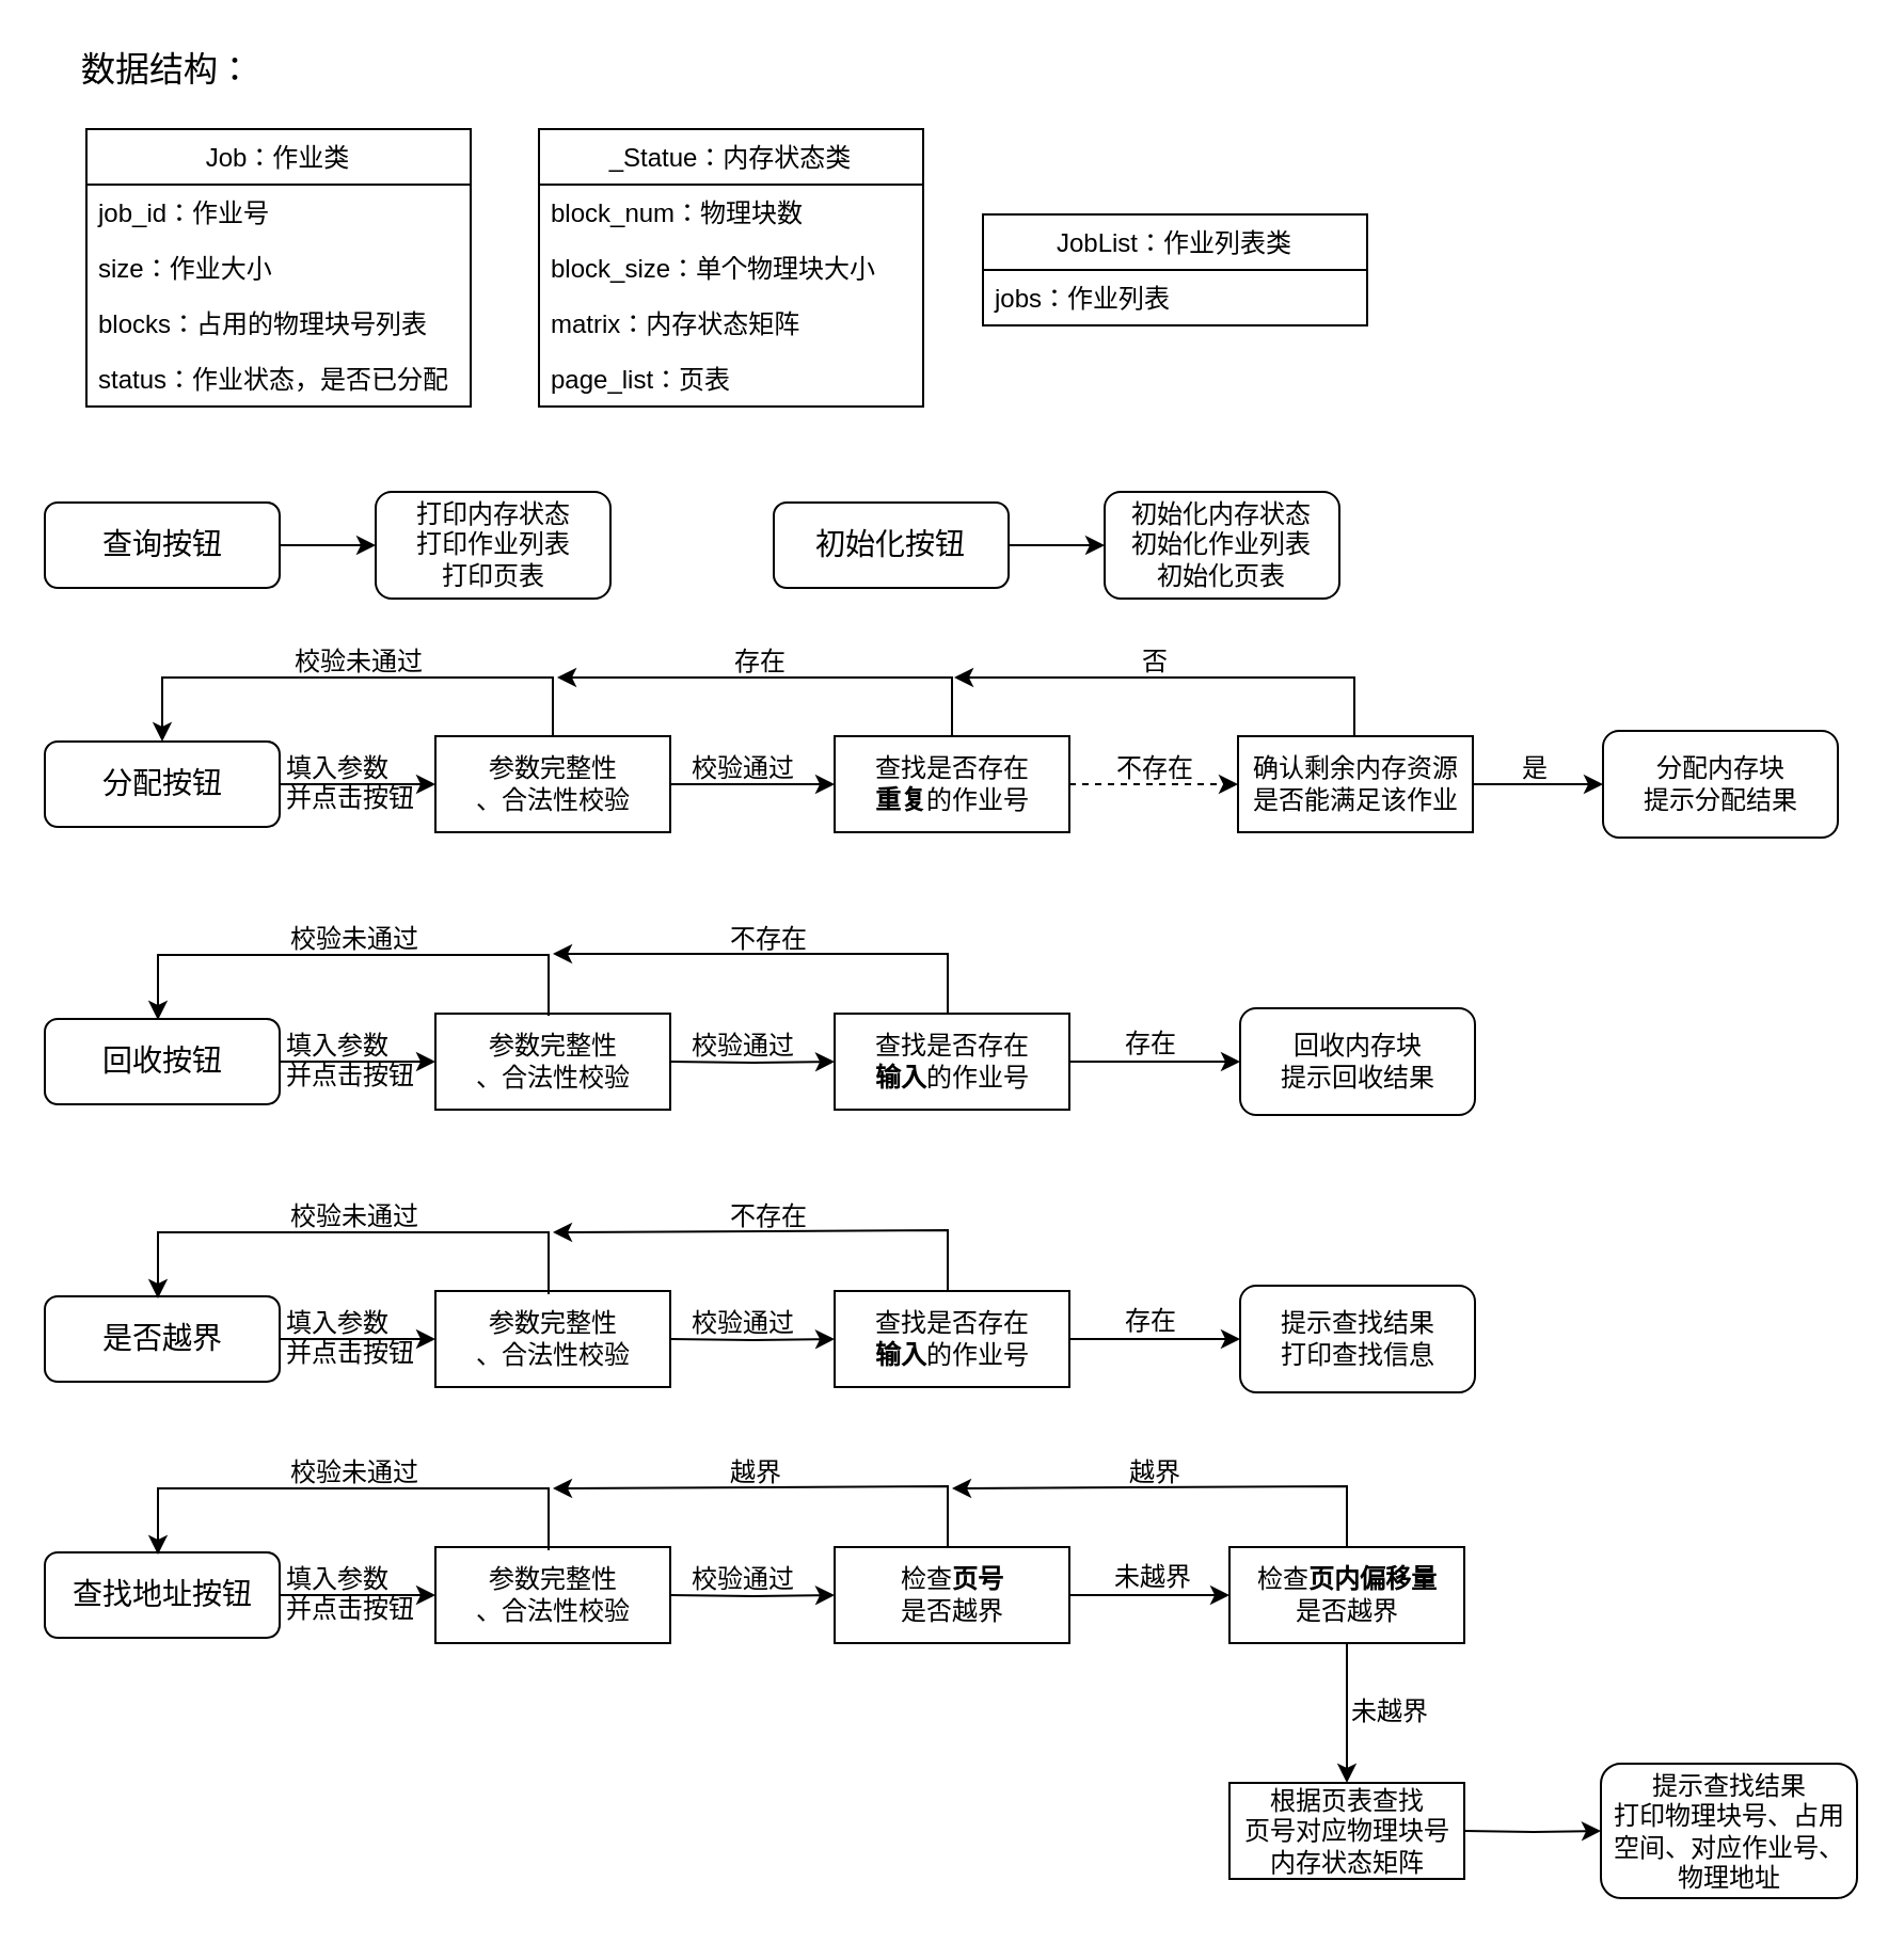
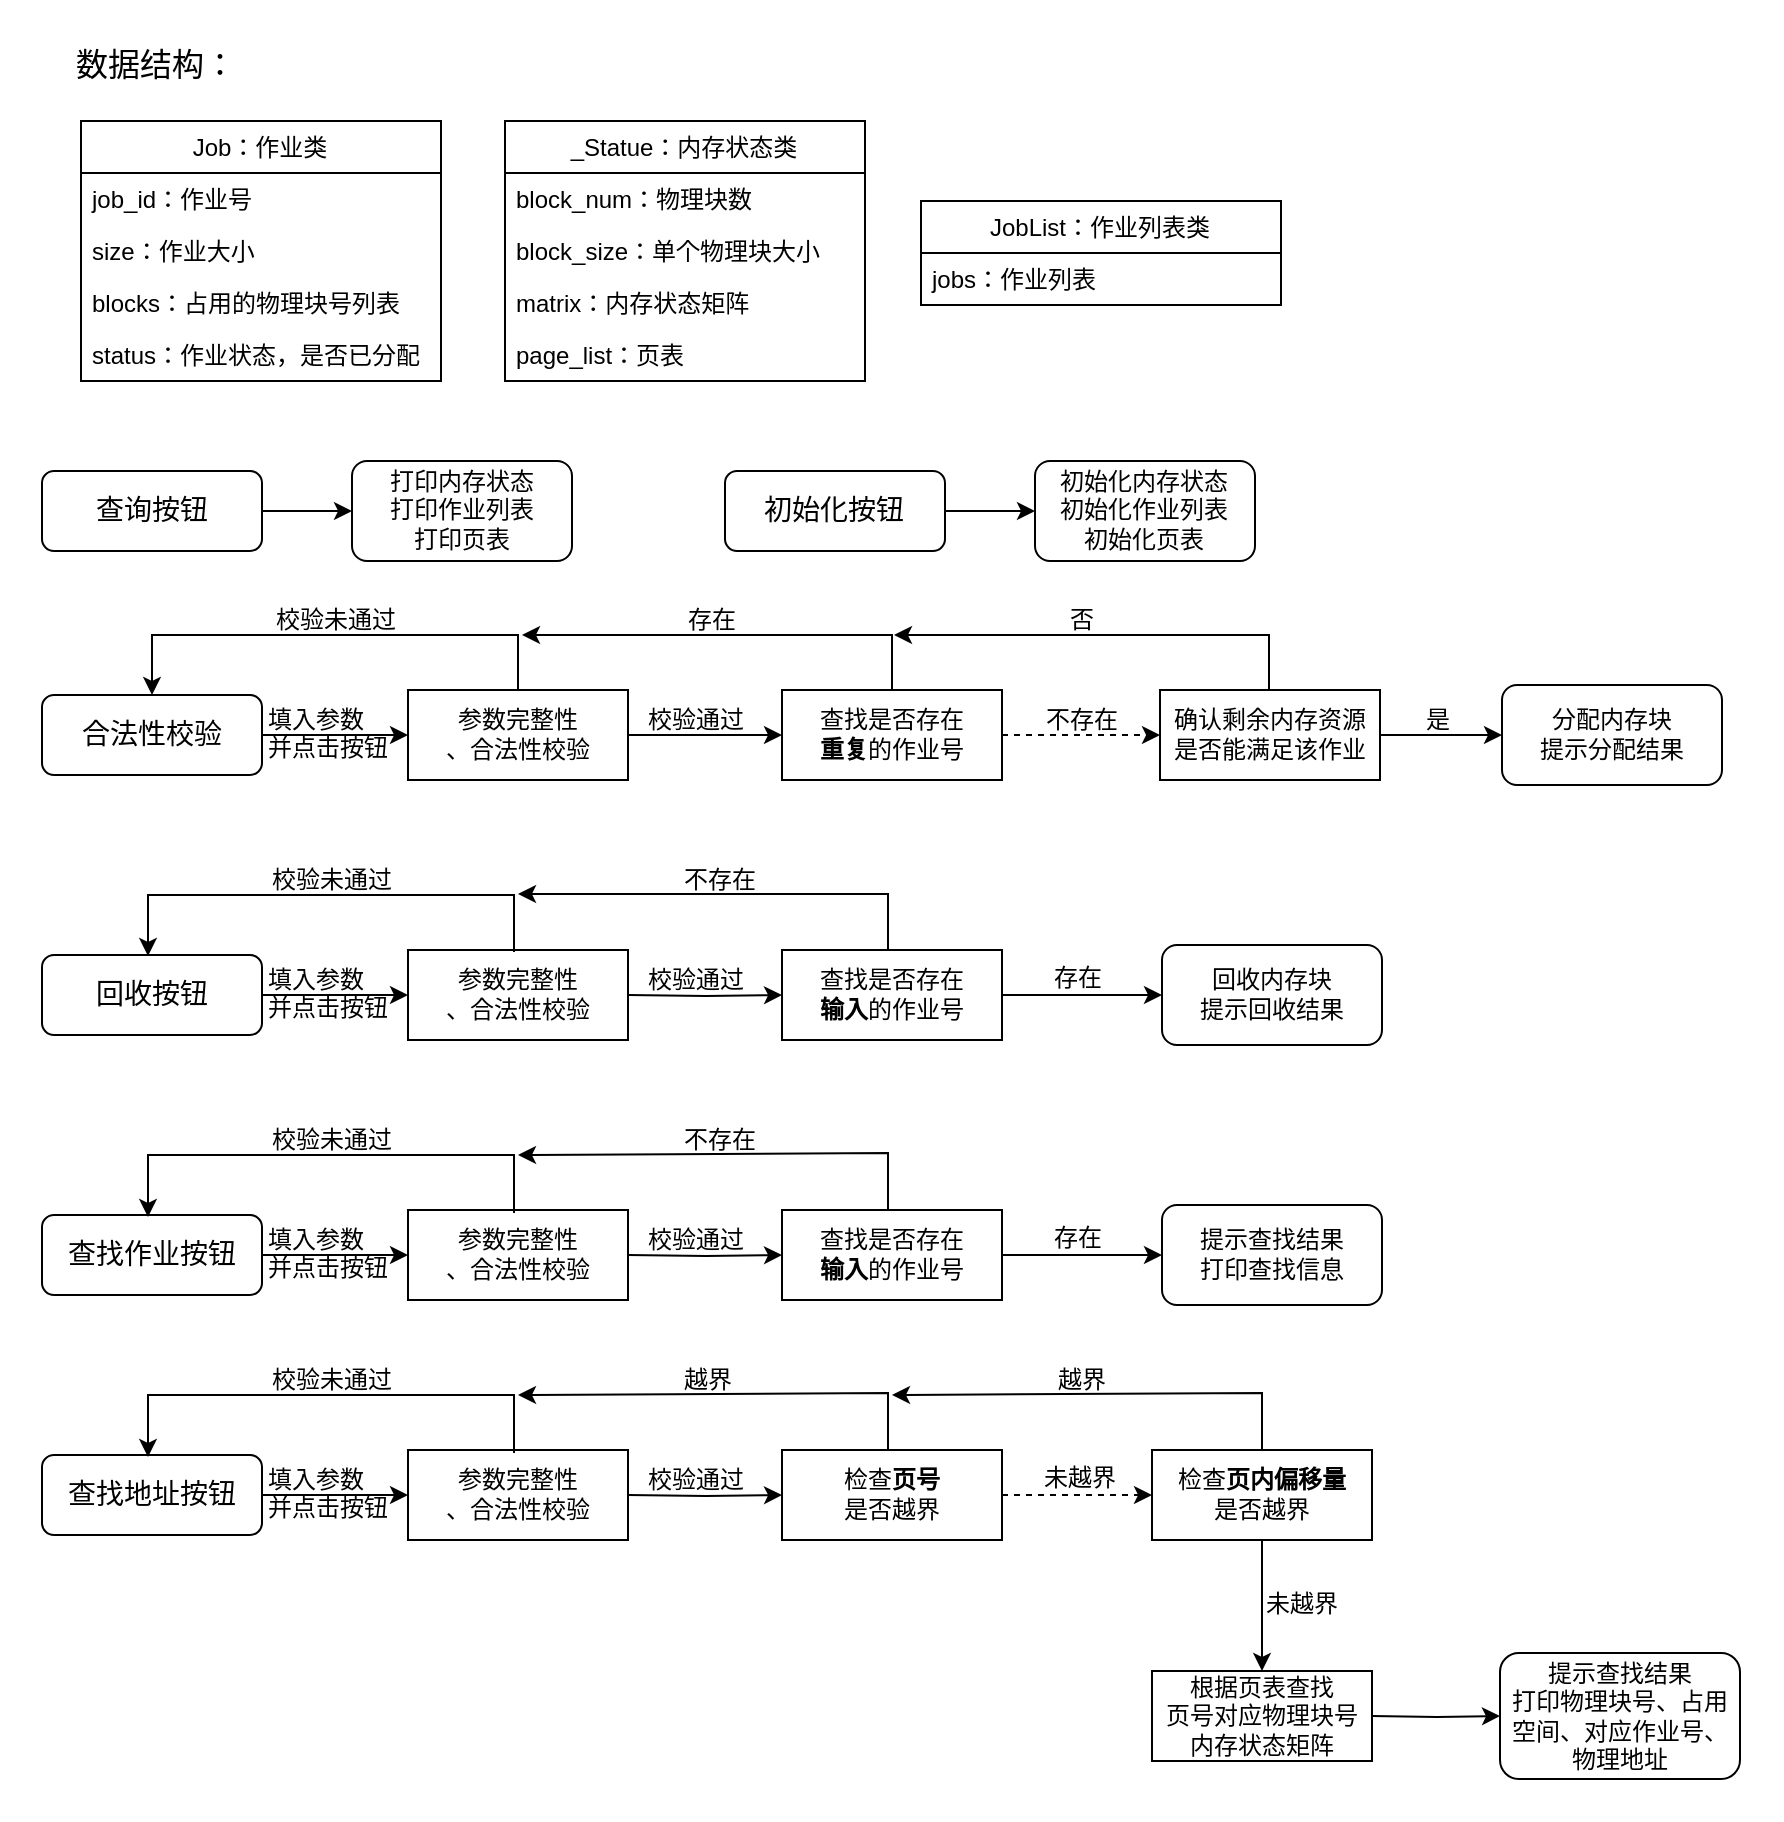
- <mxCell id="2" value="&lt;font style=&quot;font-size: 14px&quot;&gt;分配按钮&lt;/font&gt;" style="rounded=1;whiteSpace=wrap;html=1;" parent="1" vertex="1"><mxGeometry x="20.5" y="347" width="110" height="40" as="geometry" /></mxCell>
+ <mxCell id="2" value="&lt;font style=&quot;font-size: 14px&quot;&gt;合法性校验&lt;/font&gt;" style="rounded=1;whiteSpace=wrap;html=1;" parent="1" vertex="1"><mxGeometry x="20.5" y="347" width="110" height="40" as="geometry" /></mxCell>
- <mxCell id="41" value="&lt;font style=&quot;font-size: 14px&quot;&gt;是否越界&lt;/font&gt;" style="rounded=1;whiteSpace=wrap;html=1;" parent="1" vertex="1"><mxGeometry x="20.5" y="607" width="110" height="40" as="geometry" /></mxCell>
+ <mxCell id="41" value="&lt;font style=&quot;font-size: 14px&quot;&gt;查找作业按钮&lt;/font&gt;" style="rounded=1;whiteSpace=wrap;html=1;" parent="1" vertex="1"><mxGeometry x="20.5" y="607" width="110" height="40" as="geometry" /></mxCell>
- <mxCell id="60" value="" style="edgeStyle=orthogonalEdgeStyle;rounded=0;orthogonalLoop=1;jettySize=auto;html=1;entryX=0;entryY=0.5;entryDx=0;entryDy=0;" parent="1" source="61" target="68" edge="1"><mxGeometry relative="1" as="geometry"><mxPoint x="580.5" y="747" as="targetPoint" /></mxGeometry></mxCell>
+ <mxCell id="60" value="" style="edgeStyle=orthogonalEdgeStyle;rounded=0;orthogonalLoop=1;jettySize=auto;html=1;entryX=0;entryY=0.5;entryDx=0;entryDy=0;dashed=1;" parent="1" source="61" target="68" edge="1"><mxGeometry relative="1" as="geometry"><mxPoint x="580.5" y="747" as="targetPoint" /></mxGeometry></mxCell>
